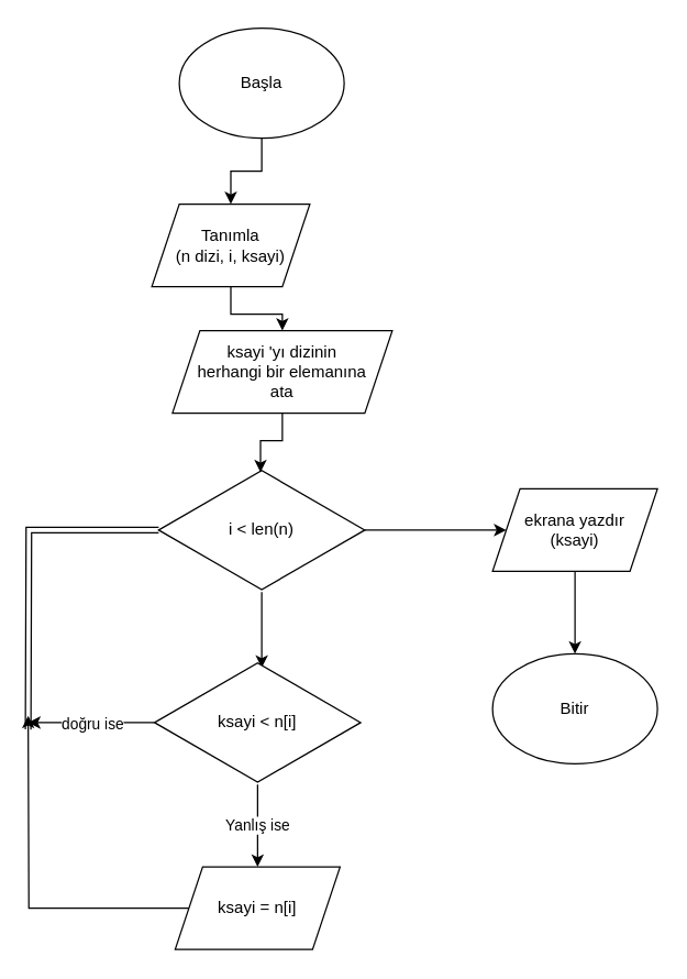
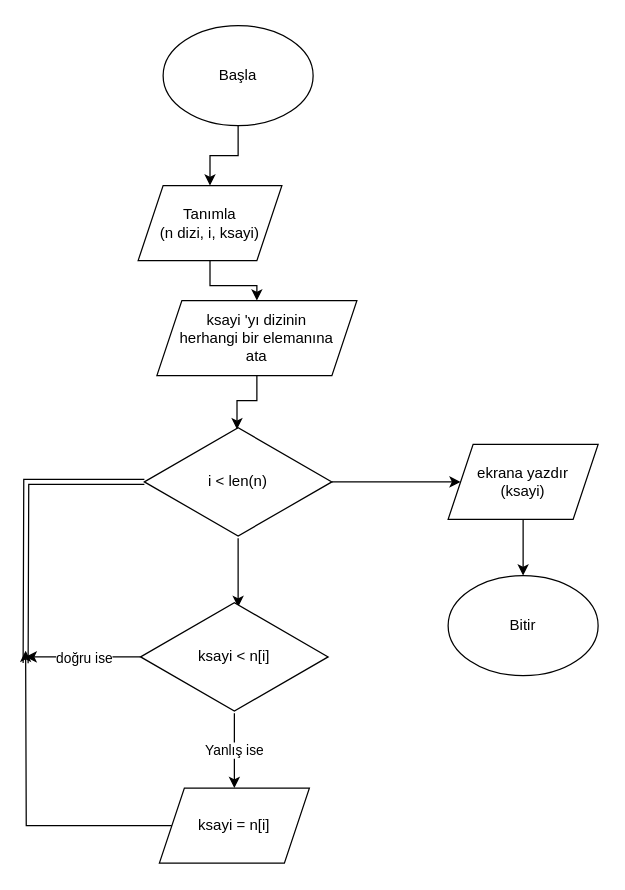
- <mxCell id="17" value="Bitir" style="ellipse;whiteSpace=wrap;html=1;" vertex="1" parent="1"><mxGeometry x="358" y="475" width="120" height="80" as="geometry" /></mxCell>
+ <mxCell id="17" value="Bitir" style="ellipse;whiteSpace=wrap;html=1;" vertex="1" parent="1"><mxGeometry x="358" y="460" width="120" height="80" as="geometry" /></mxCell>
